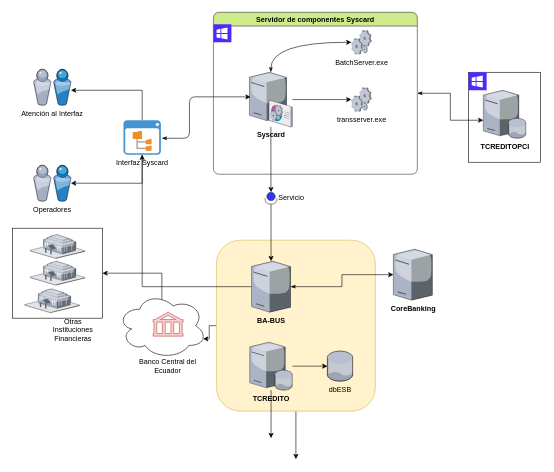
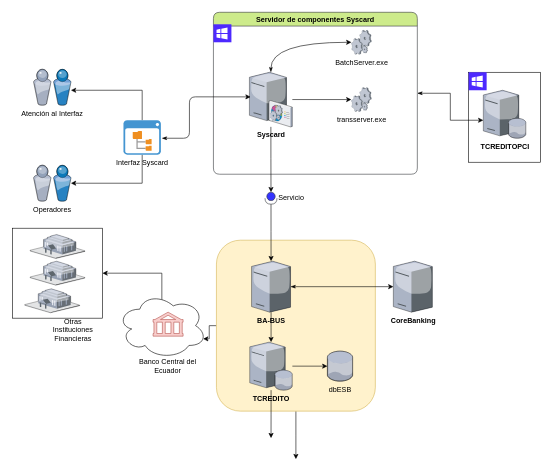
- <mxCell id="23" value="&lt;b&gt;CoreBanking&lt;/b&gt;" style="verticalLabelPosition=bottom;aspect=fixed;html=1;verticalAlign=top;strokeColor=none;align=center;outlineConnect=0;shape=mxgraph.citrix.license_server;fillColor=#CCE5FF;" parent="1" vertex="1"><mxGeometry x="655" y="415" width="65" height="85" as="geometry" /></mxCell>
+ <mxCell id="23" value="&lt;b&gt;CoreBanking&lt;/b&gt;" style="verticalLabelPosition=bottom;aspect=fixed;html=1;verticalAlign=top;strokeColor=none;align=center;outlineConnect=0;shape=mxgraph.citrix.license_server;fillColor=#CCE5FF;" parent="1" vertex="1"><mxGeometry x="655" y="435" width="65" height="85" as="geometry" /></mxCell>
- <mxCell id="21" style="edgeStyle=orthogonalEdgeStyle;rounded=0;orthogonalLoop=1;jettySize=auto;html=1;" edge="1" parent="1" source="22" target="26"><mxGeometry relative="1" as="geometry" /></mxCell>
+ <mxCell id="21" style="edgeStyle=orthogonalEdgeStyle;rounded=0;orthogonalLoop=1;jettySize=auto;html=1;" edge="1" parent="1" source="22" target="42"><mxGeometry relative="1" as="geometry" /></mxCell>
